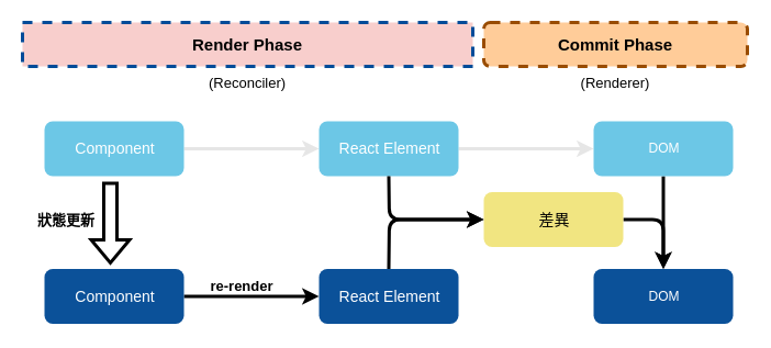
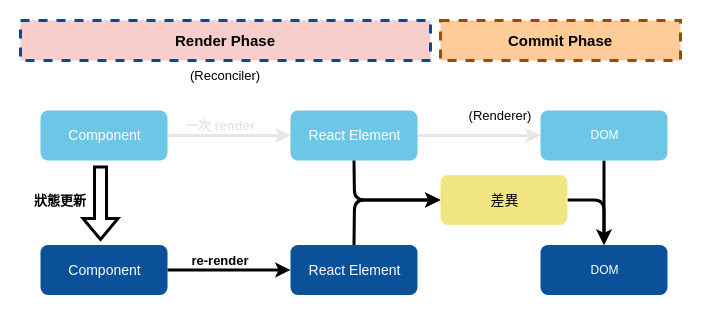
- <mxCell id="20" value="Commit Phase" style="whiteSpace=wrap;html=1;strokeColor=#994C00;strokeWidth=3;dashed=1;fillColor=#FFCC99;fontStyle=1;fontSize=15;rounded=1;" parent="1" vertex="1"><mxGeometry x="440" y="20" width="240" height="40" as="geometry" /></mxCell>
+ <mxCell id="20" value="Commit Phase" style="rounded=0;whiteSpace=wrap;html=1;strokeColor=#994C00;strokeWidth=3;dashed=1;fillColor=#FFCC99;fontStyle=1;fontSize=15;" parent="1" vertex="1"><mxGeometry x="440" y="20" width="240" height="40" as="geometry" /></mxCell>
- <mxCell id="23" value="(Renderer)" style="text;html=1;align=center;verticalAlign=middle;whiteSpace=wrap;rounded=0;fontSize=13;" parent="1" vertex="1"><mxGeometry x="530" y="60" width="60" height="30" as="geometry" /></mxCell>
+ <mxCell id="23" value="(Renderer)" style="text;html=1;align=center;verticalAlign=middle;whiteSpace=wrap;rounded=0;fontSize=13;" parent="1" vertex="1"><mxGeometry x="470" y="100" width="60" height="30" as="geometry" /></mxCell>
+ <mxCell id="16" value="一次 render" style="text;html=1;align=center;verticalAlign=middle;whiteSpace=wrap;rounded=0;fontStyle=1;fontSize=13;fontColor=#E6E6E6;" parent="1" vertex="1"><mxGeometry x="180" y="110" width="80" height="30" as="geometry" /></mxCell>
